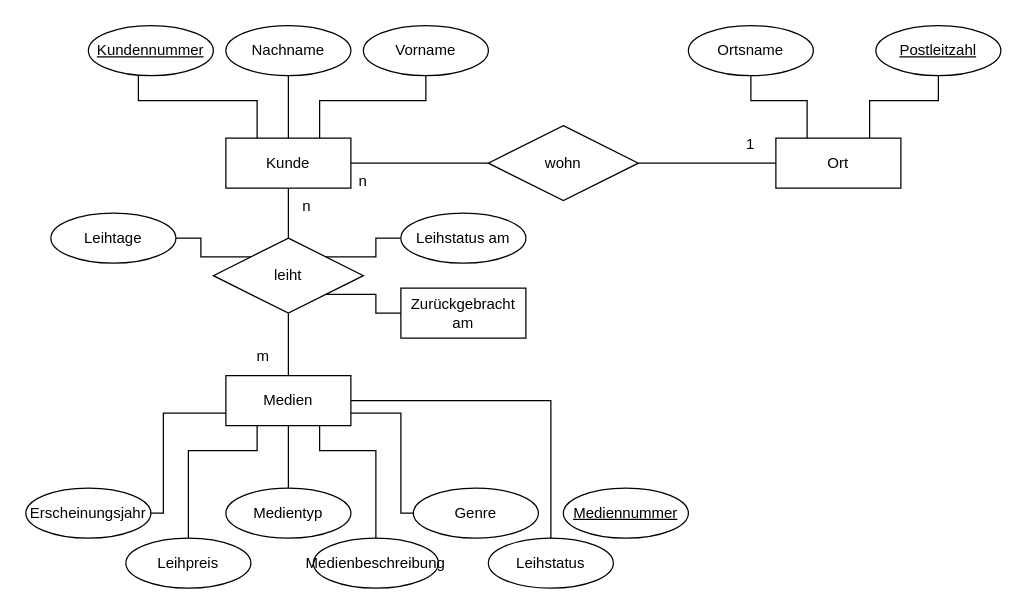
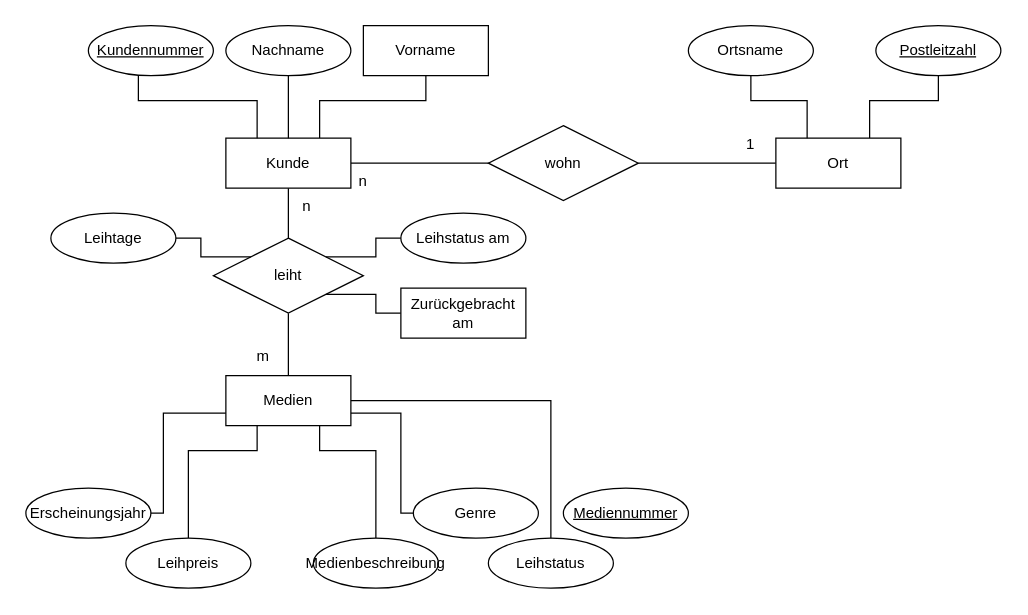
- <mxCell id="8" value="Vorname" style="ellipse;whiteSpace=wrap;html=1;align=center;" vertex="1" parent="1"><mxGeometry x="290" y="20" width="100" height="40" as="geometry" /></mxCell>
+ <mxCell id="8" value="Vorname" style="whiteSpace=wrap;html=1;align=center;rounded=0;" vertex="1" parent="1"><mxGeometry x="290" y="20" width="100" height="40" as="geometry" /></mxCell>
- <mxCell id="25" style="edgeStyle=orthogonalEdgeStyle;rounded=0;orthogonalLoop=1;jettySize=auto;html=1;entryX=0.5;entryY=1;entryDx=0;entryDy=0;endArrow=none;endFill=0;" edge="1" parent="1" source="26" target="18"><mxGeometry relative="1" as="geometry" /></mxCell>
- <mxCell id="26" value="Medientyp" style="ellipse;whiteSpace=wrap;html=1;align=center;" vertex="1" parent="1"><mxGeometry x="180" y="390" width="100" height="40" as="geometry" /></mxCell>
